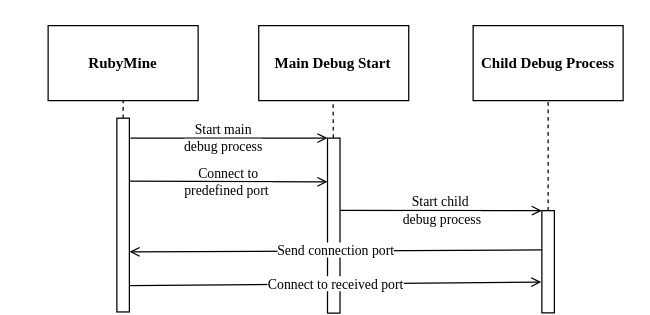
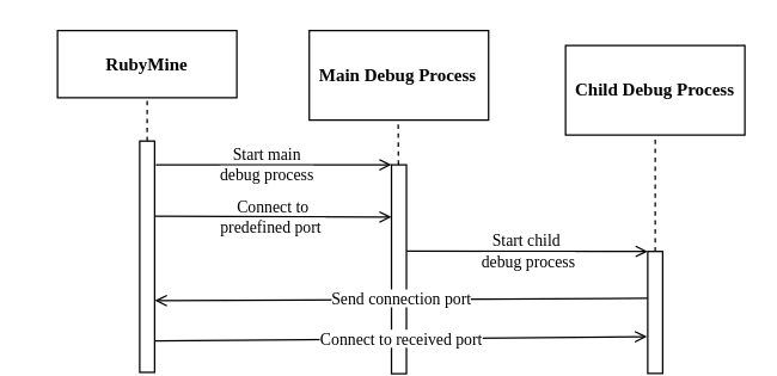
- <mxCell id="2" value="&lt;font&gt;RubyMine&lt;/font&gt;" style="rounded=0;whiteSpace=wrap;html=1;fontFamily=Montserrat;fontSource=https%3A%2F%2Ffonts.googleapis.com%2Fcss%3Ffamily%3DMontserrat;fontStyle=1" parent="1" vertex="1"><mxGeometry x="38" y="20" width="120" height="60" as="geometry" /></mxCell>
+ <mxCell id="2" value="&lt;font&gt;RubyMine&lt;/font&gt;" style="rounded=0;whiteSpace=wrap;html=1;fontFamily=Montserrat;fontSource=https%3A%2F%2Ffonts.googleapis.com%2Fcss%3Ffamily%3DMontserrat;fontStyle=1" parent="1" vertex="1"><mxGeometry x="38" y="20" width="120" height="45" as="geometry" /></mxCell>
- <mxCell id="3" value="Main&amp;nbsp;&lt;span style=&quot;background-color: initial;&quot;&gt;Debug Start&lt;/span&gt;" style="rounded=0;whiteSpace=wrap;html=1;fontFamily=Montserrat;fontSource=https%3A%2F%2Ffonts.googleapis.com%2Fcss%3Ffamily%3DMontserrat;fontStyle=1" parent="1" vertex="1"><mxGeometry x="206.49" y="20" width="120" height="60" as="geometry" /></mxCell>
+ <mxCell id="3" value="Main&amp;nbsp;&lt;span style=&quot;background-color: initial;&quot;&gt;Debug Process&lt;/span&gt;" style="rounded=0;whiteSpace=wrap;html=1;fontFamily=Montserrat;fontSource=https%3A%2F%2Ffonts.googleapis.com%2Fcss%3Ffamily%3DMontserrat;fontStyle=1" parent="1" vertex="1"><mxGeometry x="206.49" y="20" width="120" height="60" as="geometry" /></mxCell>
- <mxCell id="4" value="Child Debug Process" style="rounded=0;whiteSpace=wrap;html=1;fontFamily=Montserrat;fontSource=https%3A%2F%2Ffonts.googleapis.com%2Fcss%3Ffamily%3DMontserrat;fontStyle=1" parent="1" vertex="1"><mxGeometry x="378" y="20" width="120" height="60" as="geometry" /></mxCell>
+ <mxCell id="4" value="Child Debug Process" style="rounded=0;whiteSpace=wrap;html=1;fontFamily=Montserrat;fontSource=https%3A%2F%2Ffonts.googleapis.com%2Fcss%3Ffamily%3DMontserrat;fontStyle=1" parent="1" vertex="1"><mxGeometry x="378" y="30" width="120" height="60" as="geometry" /></mxCell>
